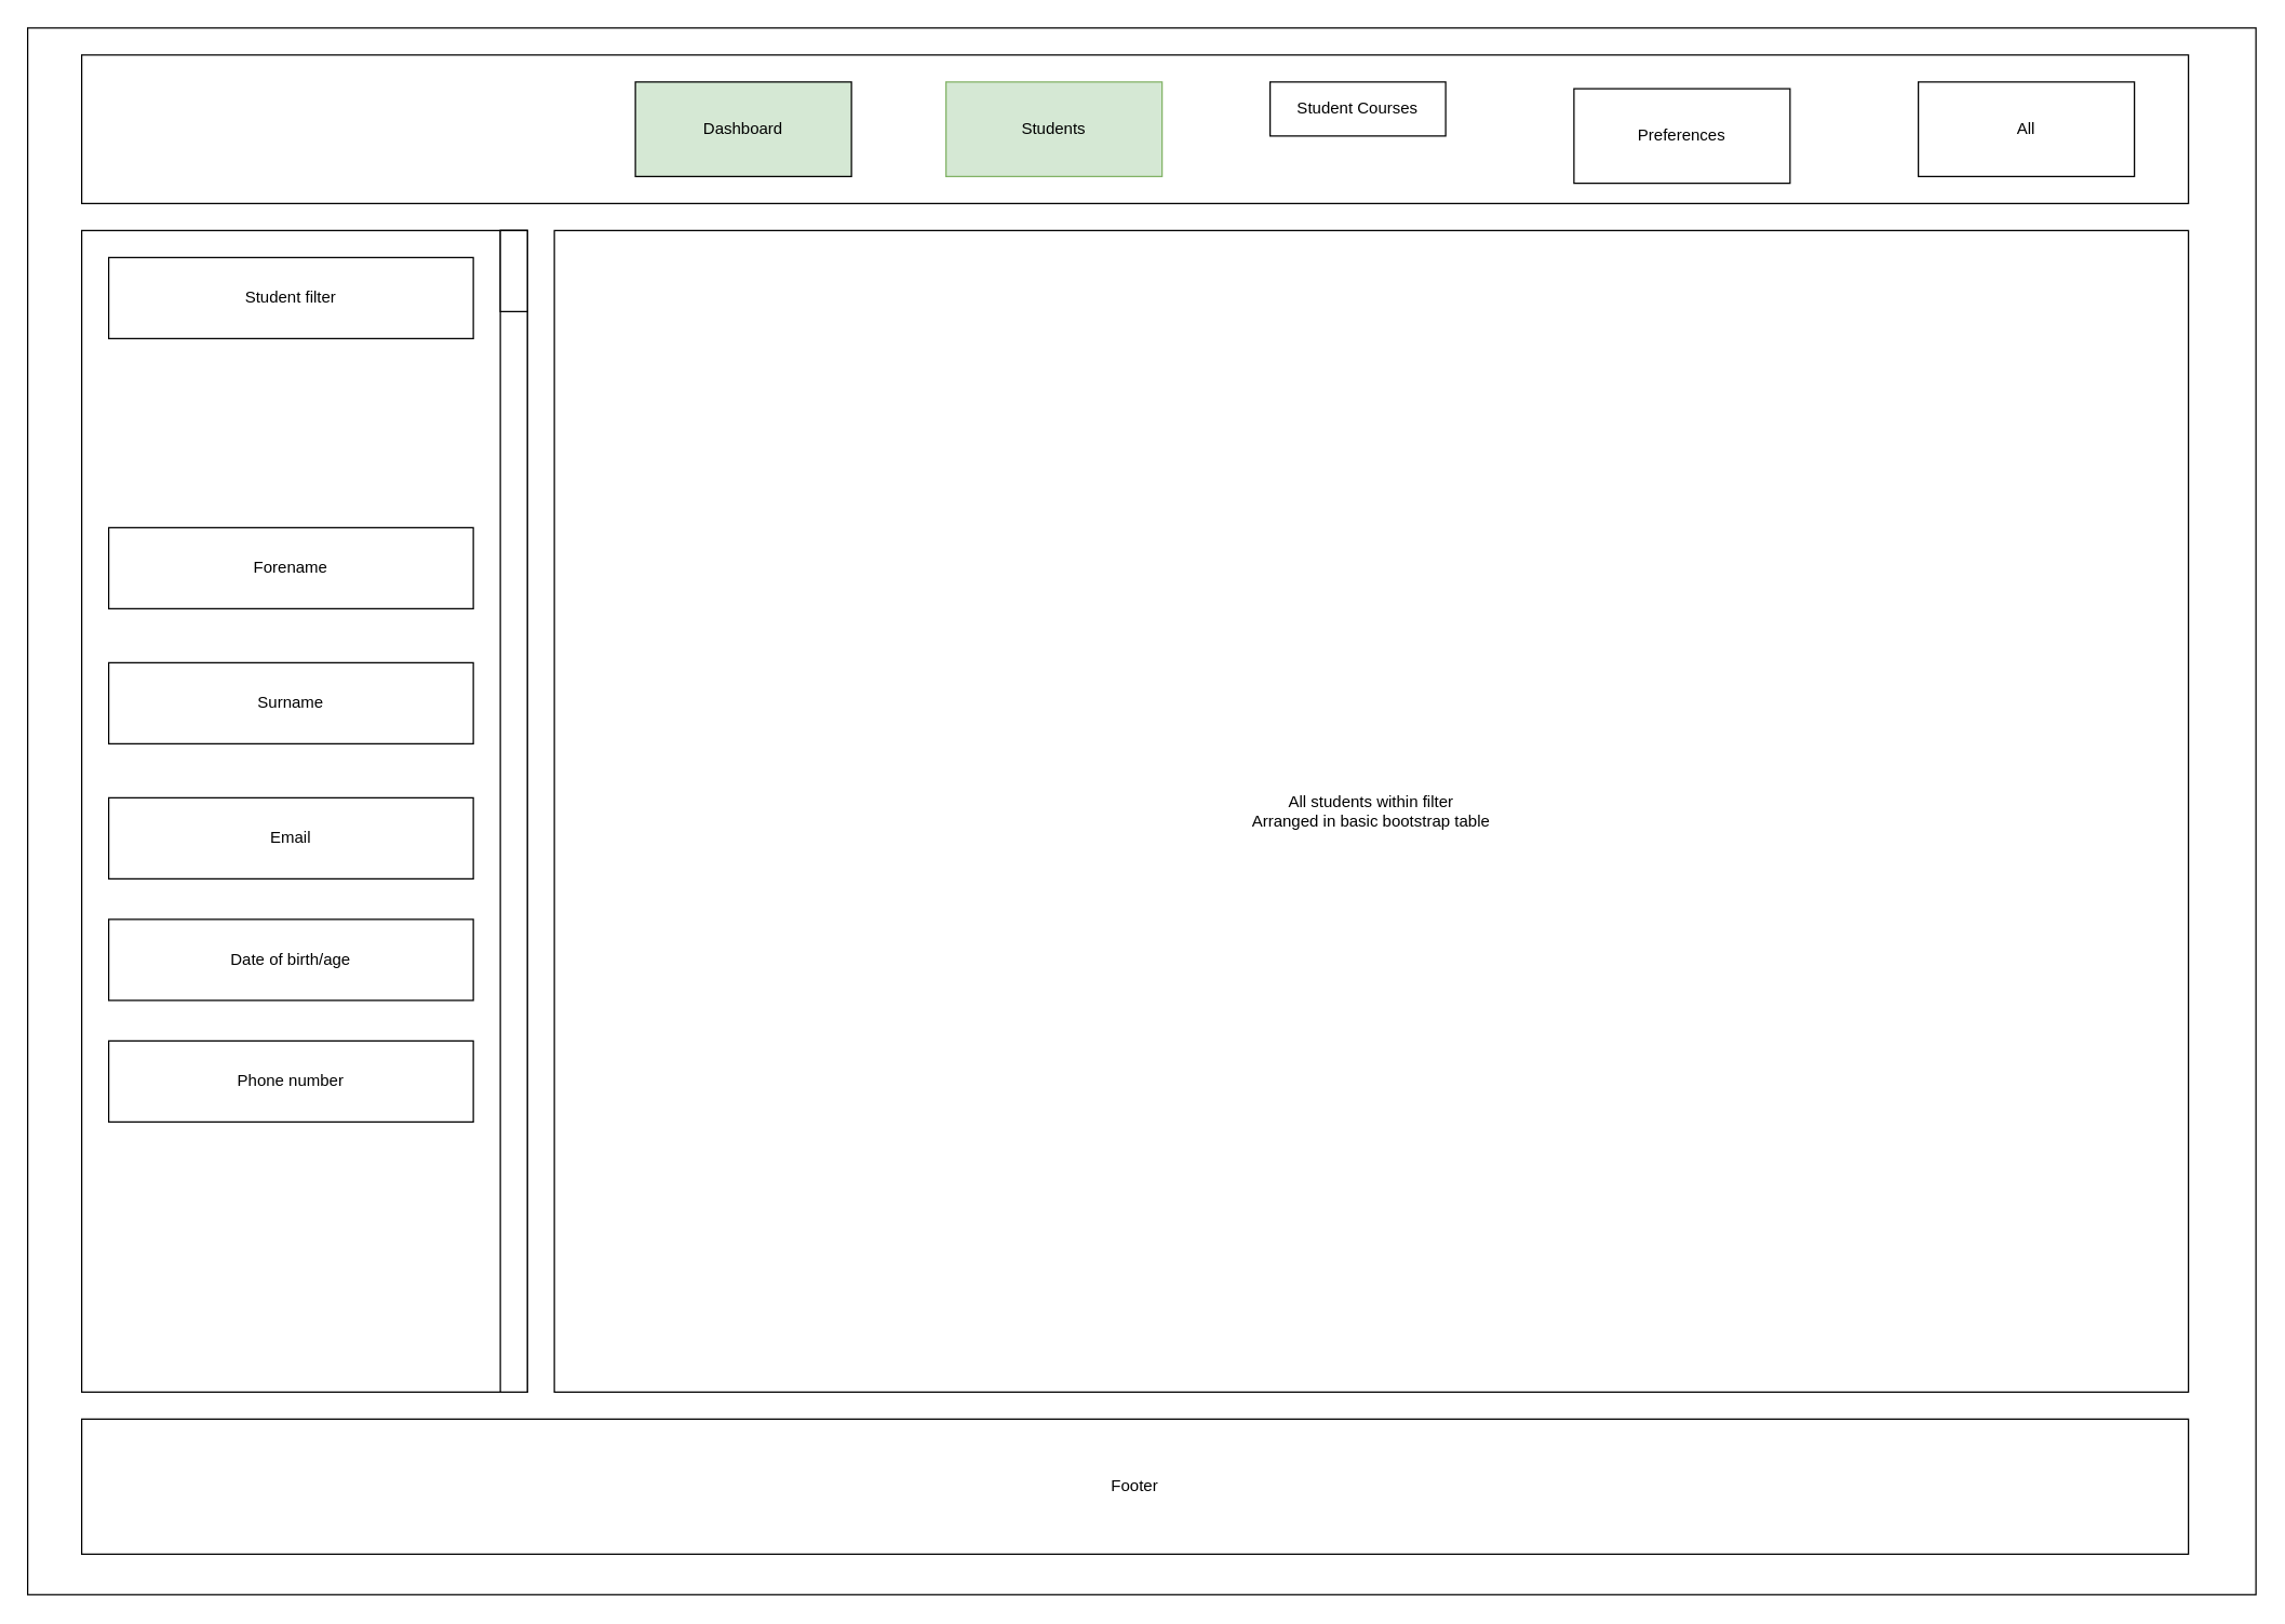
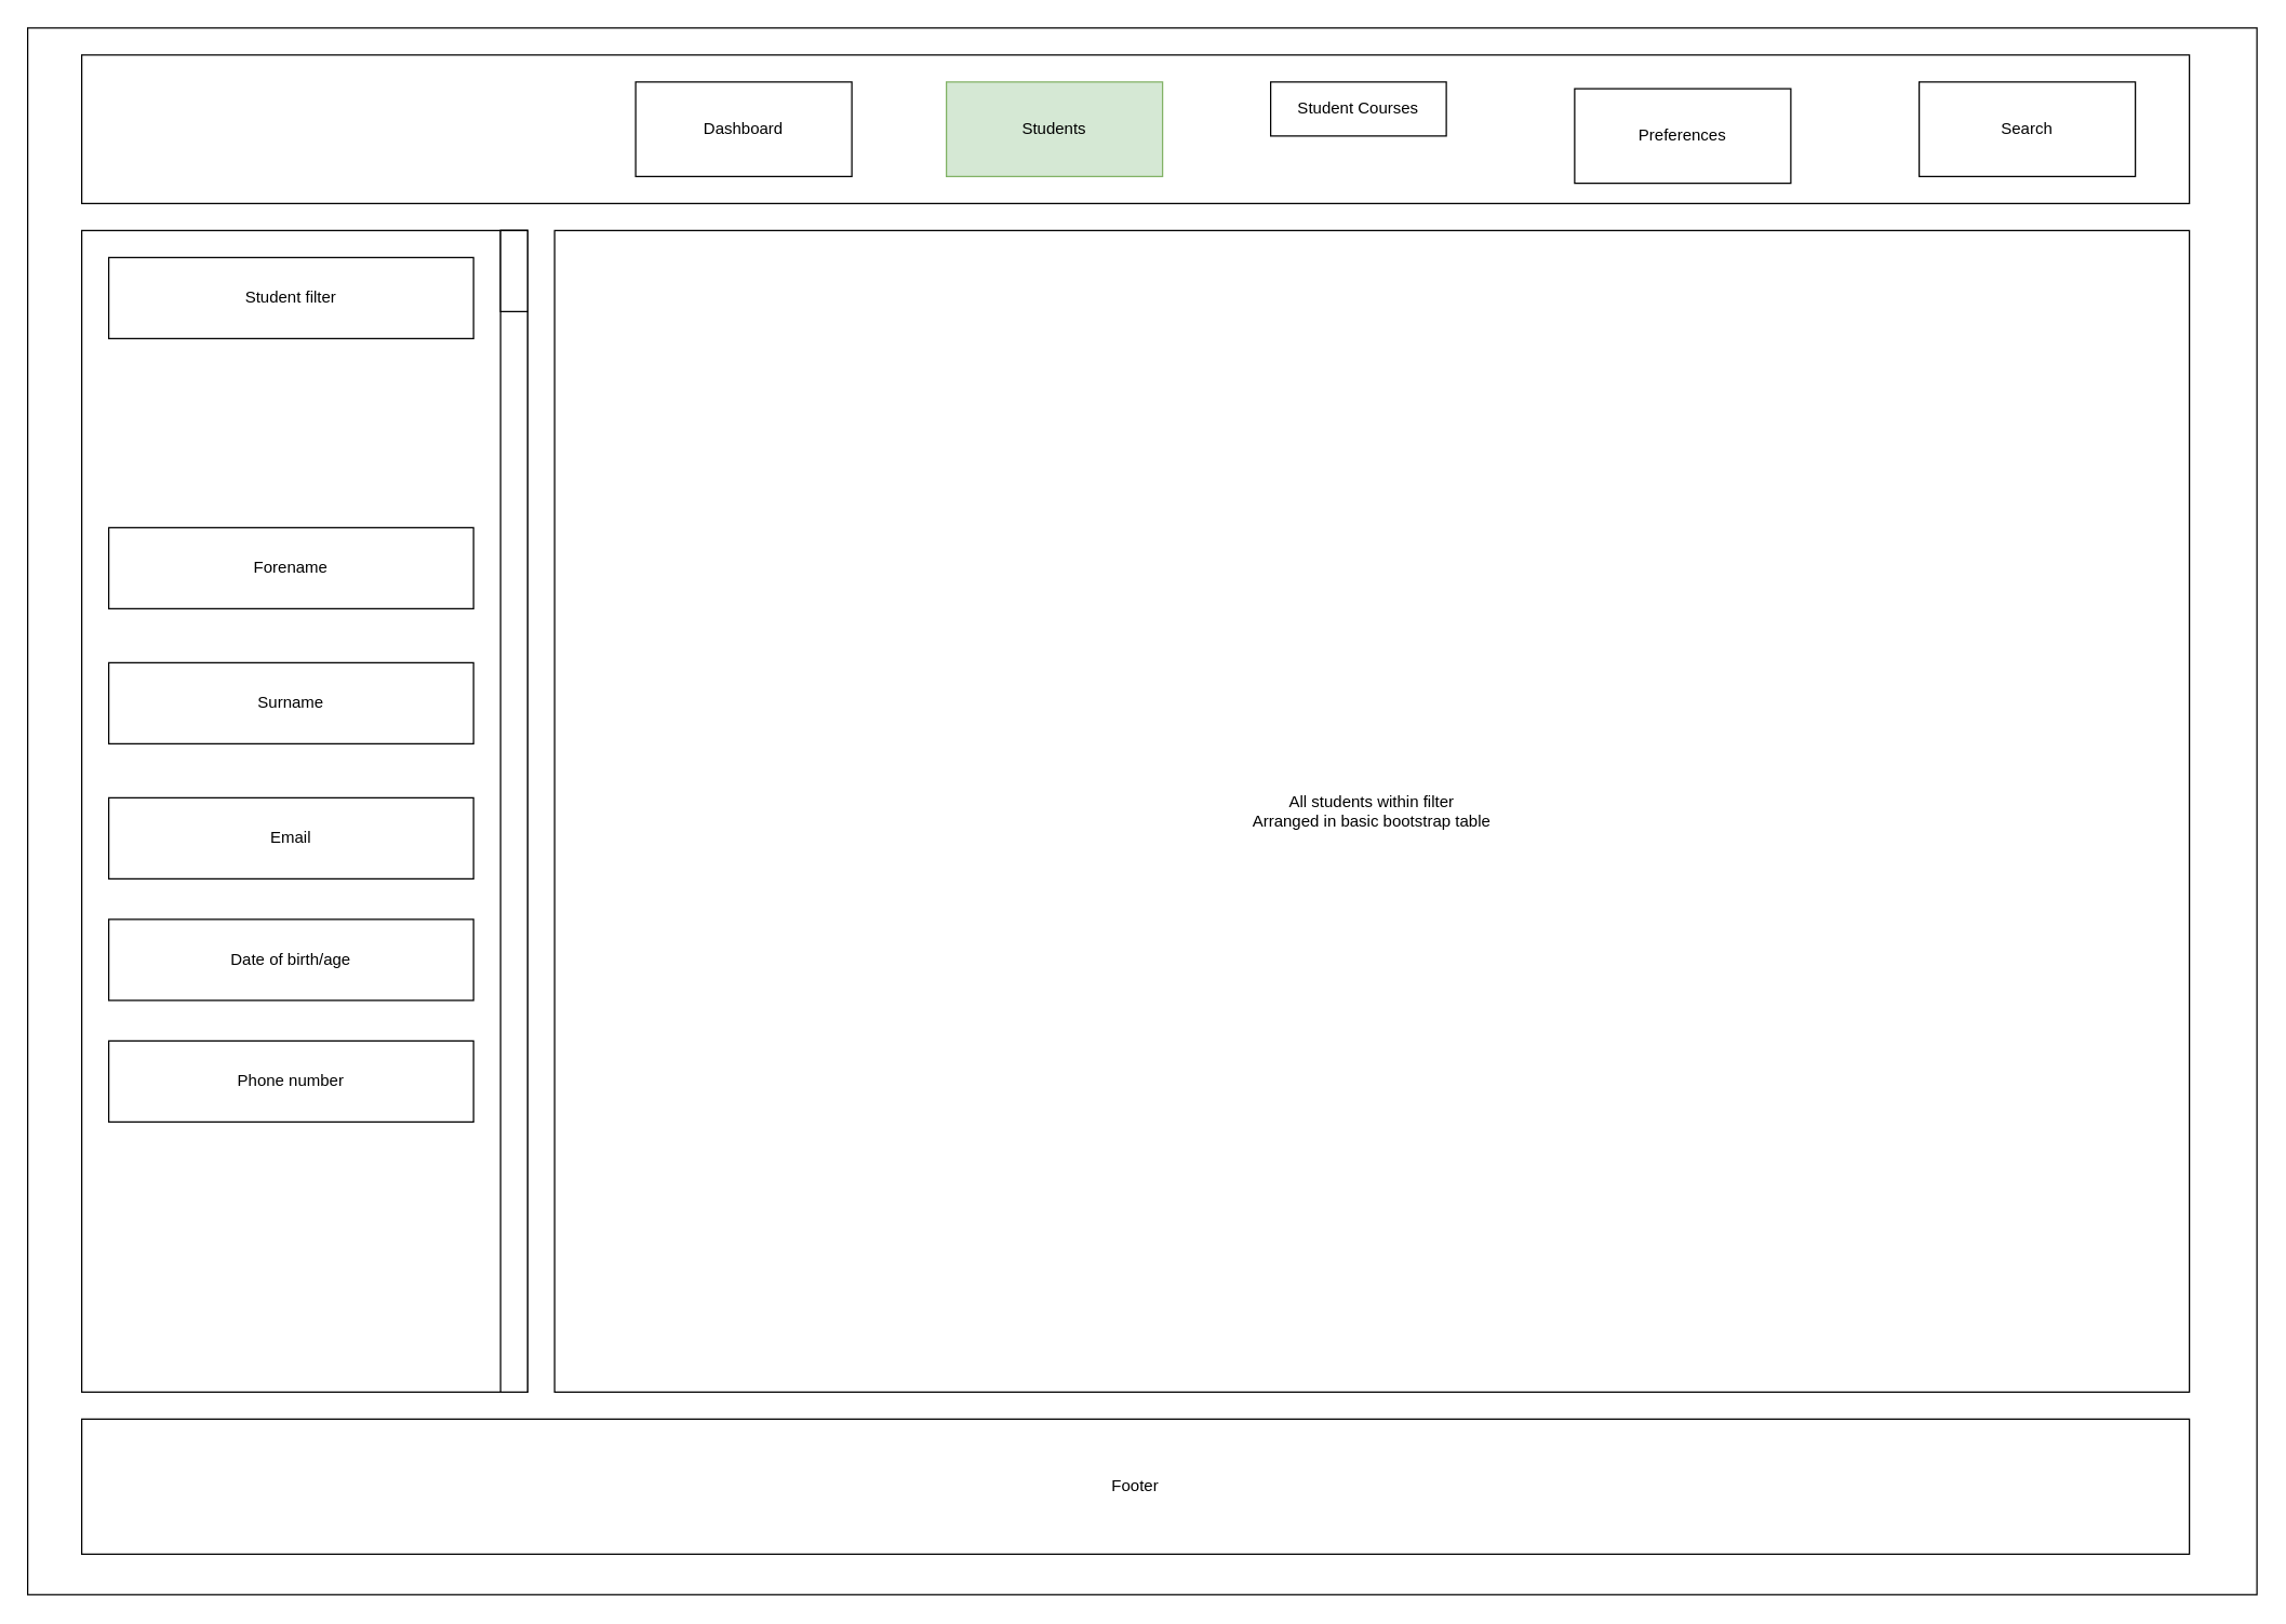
- <mxCell id="9" value="Dashboard" style="rounded=0;whiteSpace=wrap;html=1;fillColor=#d5e8d4;" vertex="1" parent="1"><mxGeometry x="470" y="60" width="160" height="70" as="geometry" /></mxCell>
+ <mxCell id="9" value="Dashboard" style="rounded=0;whiteSpace=wrap;html=1;" vertex="1" parent="1"><mxGeometry x="470" y="60" width="160" height="70" as="geometry" /></mxCell>
- <mxCell id="5" value="All" style="rounded=0;whiteSpace=wrap;html=1;" vertex="1" parent="1"><mxGeometry x="1420" y="60" width="160" height="70" as="geometry" /></mxCell>
+ <mxCell id="5" value="Search" style="rounded=0;whiteSpace=wrap;html=1;" vertex="1" parent="1"><mxGeometry x="1420" y="60" width="160" height="70" as="geometry" /></mxCell>
